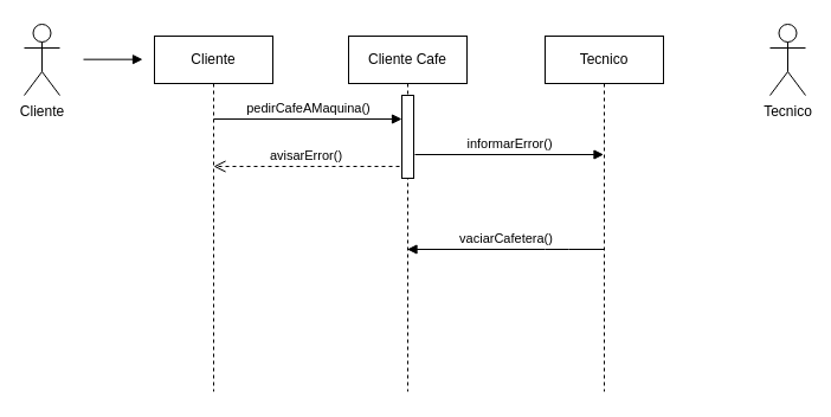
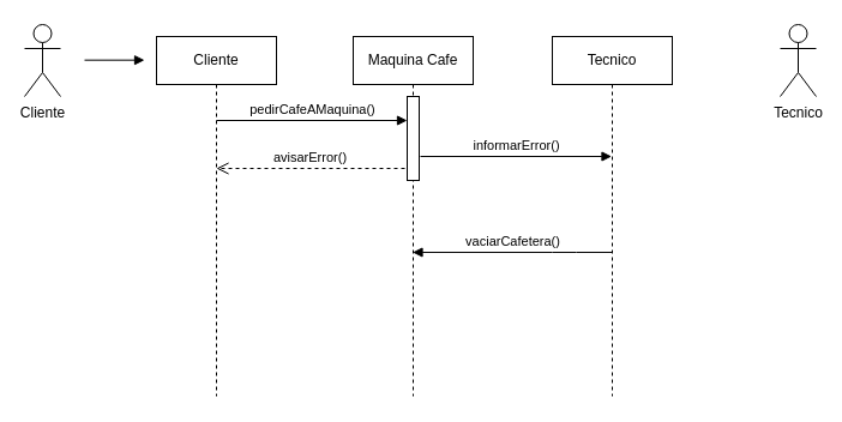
- <mxCell id="7" value="Cliente Cafe" style="shape=umlLifeline;perimeter=lifelinePerimeter;whiteSpace=wrap;html=1;container=1;collapsible=0;recursiveResize=0;outlineConnect=0;" vertex="1" parent="1"><mxGeometry x="294" y="30" width="100" height="300" as="geometry" /></mxCell>
+ <mxCell id="7" value="Maquina Cafe" style="shape=umlLifeline;perimeter=lifelinePerimeter;whiteSpace=wrap;html=1;container=1;collapsible=0;recursiveResize=0;outlineConnect=0;" vertex="1" parent="1"><mxGeometry x="294" y="30" width="100" height="300" as="geometry" /></mxCell>
